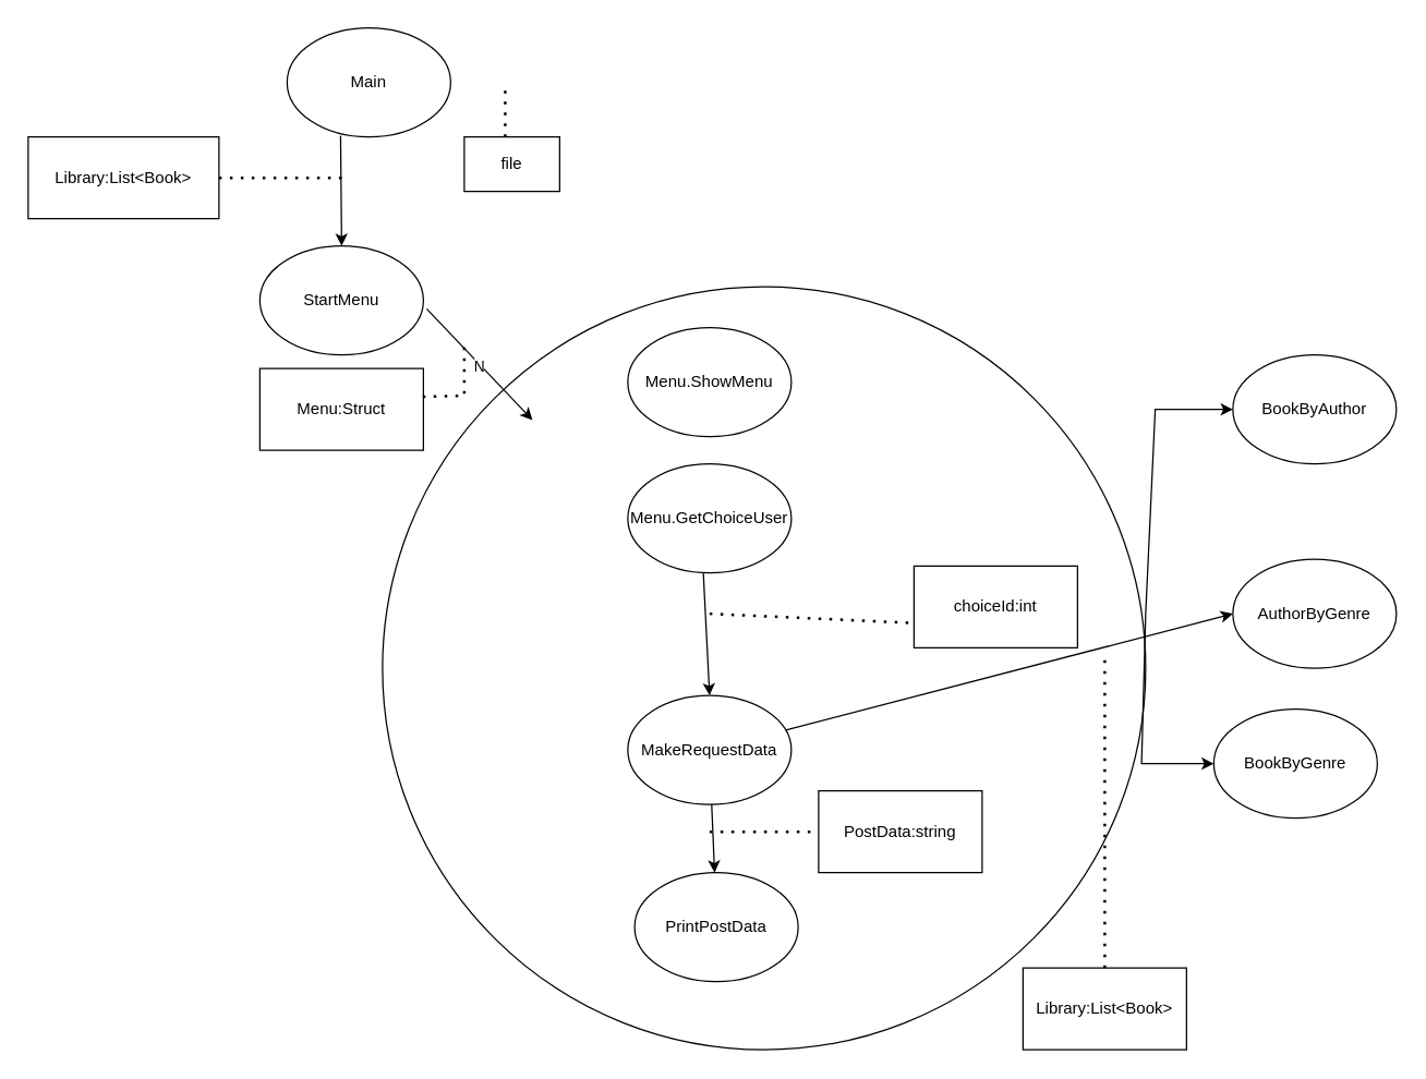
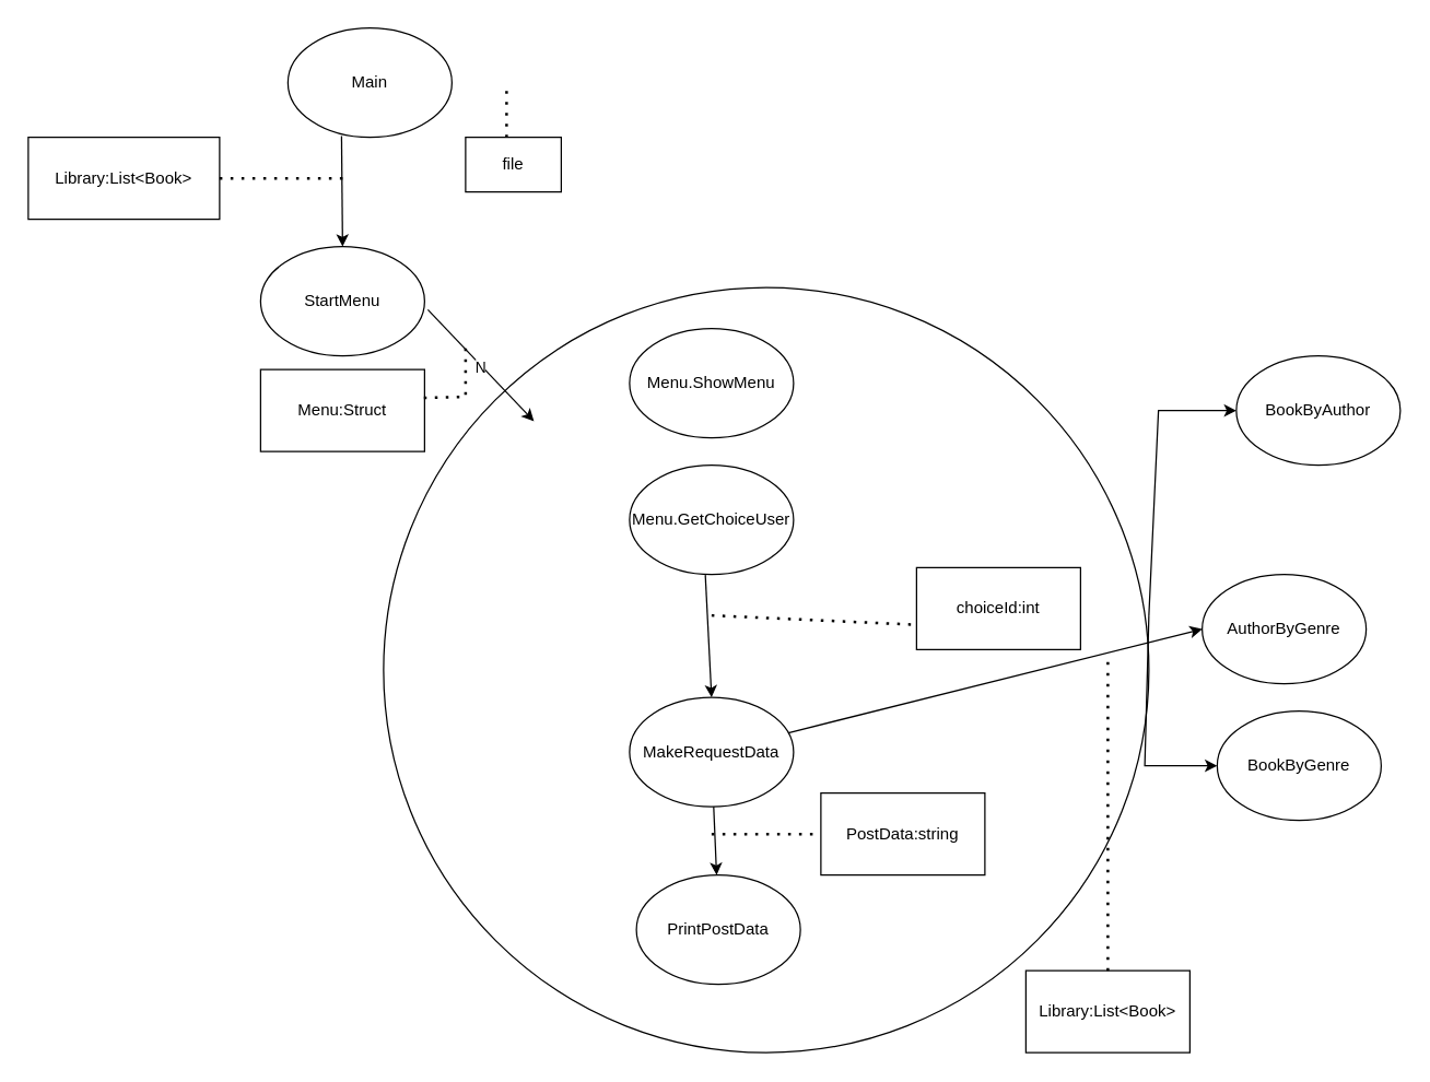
- <mxCell id="22" value="AuthorByGenre" style="ellipse;whiteSpace=wrap;html=1;" vertex="1" parent="1"><mxGeometry x="904" y="410" width="120" height="80" as="geometry" /></mxCell>
+ <mxCell id="22" value="AuthorByGenre" style="ellipse;whiteSpace=wrap;html=1;" vertex="1" parent="1"><mxGeometry x="879" y="420" width="120" height="80" as="geometry" /></mxCell>
